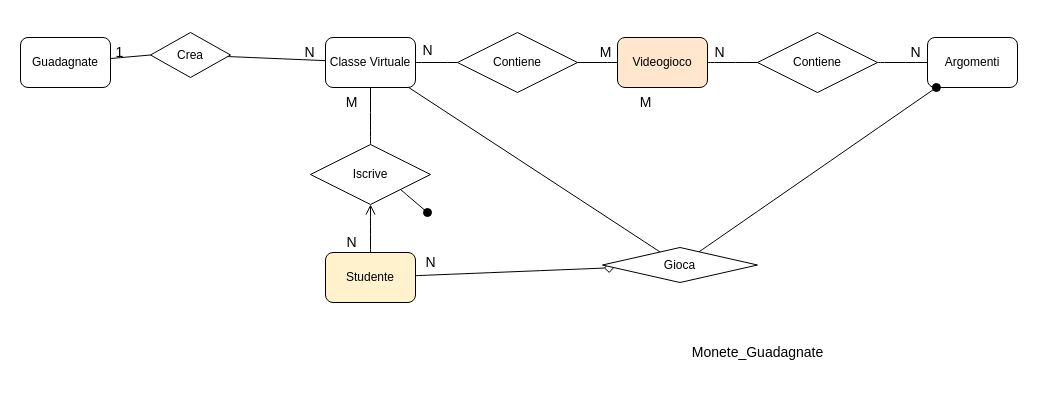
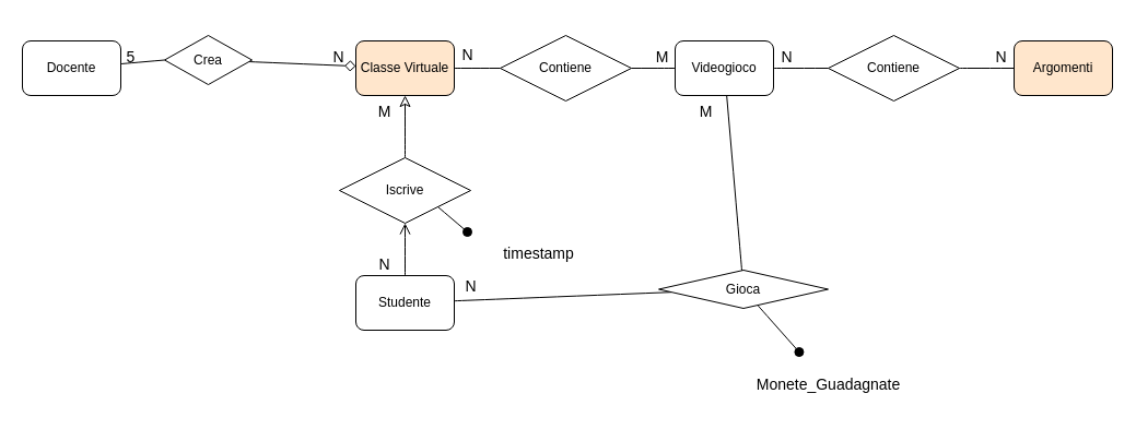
- <mxCell id="6" value="&lt;p style=&quot;line-height: 120%; font-size: 14px;&quot;&gt;&lt;font style=&quot;font-size: 14px;&quot;&gt;1&lt;/font&gt;&lt;/p&gt;" style="text;html=1;align=center;verticalAlign=middle;resizable=0;points=[];autosize=1;strokeColor=none;fillColor=none;fontSize=14;" parent="1" vertex="1"><mxGeometry x="104" y="22" width="30" height="60" as="geometry" /></mxCell>
+ <mxCell id="6" value="&lt;p style=&quot;line-height: 120%; font-size: 14px;&quot;&gt;&lt;font style=&quot;font-size: 14px;&quot;&gt;5&lt;/font&gt;&lt;/p&gt;" style="text;html=1;align=center;verticalAlign=middle;resizable=0;points=[];autosize=1;strokeColor=none;fillColor=none;fontSize=14;" parent="1" vertex="1"><mxGeometry x="104" y="22" width="30" height="60" as="geometry" /></mxCell>
- <mxCell id="3" value="" style="edgeStyle=none;curved=1;rounded=0;orthogonalLoop=1;jettySize=auto;html=1;fontSize=12;startSize=8;endSize=8;endArrow=none;endFill=0;" parent="1" source="4" target="8" edge="1"><mxGeometry relative="1" as="geometry" /></mxCell>
+ <mxCell id="3" value="" style="edgeStyle=none;curved=1;rounded=0;orthogonalLoop=1;jettySize=auto;html=1;fontSize=12;startSize=8;endSize=8;endArrow=diamond;endFill=0;" parent="1" source="4" target="8" edge="1"><mxGeometry relative="1" as="geometry" /></mxCell>
- <mxCell id="2" value="Guadagnate" style="rounded=1;whiteSpace=wrap;html=1;" parent="1" vertex="1"><mxGeometry x="20" y="37" width="90" height="50" as="geometry" /></mxCell>
+ <mxCell id="2" value="Docente" style="rounded=1;whiteSpace=wrap;html=1;" parent="1" vertex="1"><mxGeometry x="20" y="37" width="90" height="50" as="geometry" /></mxCell>
- <mxCell id="8" value="Classe Virtuale" style="rounded=1;whiteSpace=wrap;html=1;" parent="1" vertex="1"><mxGeometry x="325" y="37" width="90" height="50" as="geometry" /></mxCell>
+ <mxCell id="8" value="Classe Virtuale" style="rounded=1;whiteSpace=wrap;html=1;fillColor=#ffe6cc;" parent="1" vertex="1"><mxGeometry x="325" y="37" width="90" height="50" as="geometry" /></mxCell>
- <mxCell id="11" value="Videogioco" style="rounded=1;whiteSpace=wrap;html=1;fillColor=#ffe6cc;" parent="1" vertex="1"><mxGeometry x="617" y="37" width="90" height="50" as="geometry" /></mxCell>
+ <mxCell id="11" value="Videogioco" style="rounded=1;whiteSpace=wrap;html=1;" parent="1" vertex="1"><mxGeometry x="617" y="37" width="90" height="50" as="geometry" /></mxCell>
- <mxCell id="23" value="Argomenti" style="rounded=1;whiteSpace=wrap;html=1;" parent="1" vertex="1"><mxGeometry x="927" y="37" width="90" height="50" as="geometry" /></mxCell>
+ <mxCell id="23" value="Argomenti" style="rounded=1;whiteSpace=wrap;html=1;fillColor=#ffe6cc;" parent="1" vertex="1"><mxGeometry x="927" y="37" width="90" height="50" as="geometry" /></mxCell>
- <mxCell id="17" value="" style="edgeStyle=none;curved=1;rounded=0;orthogonalLoop=1;jettySize=auto;html=1;fontSize=12;startSize=8;endSize=8;endArrow=none;endFill=0;" parent="1" source="18" target="8" edge="1"><mxGeometry relative="1" as="geometry"><mxPoint x="325" y="182" as="targetPoint" /></mxGeometry></mxCell>
+ <mxCell id="17" value="" style="edgeStyle=none;curved=1;rounded=0;orthogonalLoop=1;jettySize=auto;html=1;fontSize=12;startSize=8;endSize=8;endArrow=classic;endFill=0;" parent="1" source="18" target="8" edge="1"><mxGeometry relative="1" as="geometry"><mxPoint x="325" y="182" as="targetPoint" /></mxGeometry></mxCell>
- <mxCell id="30" value="" style="edgeStyle=none;curved=1;rounded=0;orthogonalLoop=1;jettySize=auto;html=1;fontSize=12;startSize=8;endSize=8;endArrow=none;endFill=0;" parent="1" source="29" target="8" edge="1"><mxGeometry relative="1" as="geometry"><mxPoint x="425" y="287" as="sourcePoint" /><mxPoint x="612" y="287" as="targetPoint" /></mxGeometry></mxCell>
+ <mxCell id="30" value="" style="edgeStyle=none;curved=1;rounded=0;orthogonalLoop=1;jettySize=auto;html=1;fontSize=12;startSize=8;endSize=8;endArrow=none;endFill=0;" parent="1" source="29" target="11" edge="1"><mxGeometry relative="1" as="geometry"><mxPoint x="425" y="287" as="sourcePoint" /><mxPoint x="612" y="287" as="targetPoint" /></mxGeometry></mxCell>
- <mxCell id="28" value="" style="edgeStyle=none;curved=1;rounded=0;orthogonalLoop=1;jettySize=auto;html=1;fontSize=12;startSize=8;endSize=8;endArrow=oval;endFill=1;" parent="1" source="29" target="23" edge="1"><mxGeometry relative="1" as="geometry"><mxPoint x="719" y="312" as="targetPoint" /></mxGeometry></mxCell>
+ <mxCell id="28" value="" style="edgeStyle=none;curved=1;rounded=0;orthogonalLoop=1;jettySize=auto;html=1;fontSize=12;startSize=8;endSize=8;endArrow=oval;endFill=1;" parent="1" source="29" target="33" edge="1"><mxGeometry relative="1" as="geometry"><mxPoint x="719" y="312" as="targetPoint" /></mxGeometry></mxCell>
+ <mxCell id="35" value="&lt;p style=&quot;line-height: 120%; font-size: 14px;&quot;&gt;&lt;font style=&quot;font-size: 14px;&quot;&gt;timestamp&lt;/font&gt;&lt;/p&gt;" style="text;html=1;align=center;verticalAlign=middle;resizable=0;points=[];autosize=1;strokeColor=none;fillColor=none;fontSize=14;" parent="1" vertex="1"><mxGeometry x="447" y="202" width="90" height="60" as="geometry" /></mxCell>
- <mxCell id="15" value="" style="edgeStyle=none;curved=1;rounded=0;orthogonalLoop=1;jettySize=auto;html=1;fontSize=12;startSize=8;endSize=8;endArrow=diamond;endFill=0;" parent="1" source="16" target="29" edge="1"><mxGeometry relative="1" as="geometry"><mxPoint x="580" y="312" as="targetPoint" /></mxGeometry></mxCell>
+ <mxCell id="15" value="" style="edgeStyle=none;curved=1;rounded=0;orthogonalLoop=1;jettySize=auto;html=1;fontSize=12;startSize=8;endSize=8;endArrow=none;endFill=0;" parent="1" source="16" target="29" edge="1"><mxGeometry relative="1" as="geometry"><mxPoint x="580" y="312" as="targetPoint" /></mxGeometry></mxCell>
- <mxCell id="16" value="Studente" style="rounded=1;whiteSpace=wrap;html=1;fillColor=#fff2cc;" parent="1" vertex="1"><mxGeometry x="325" y="252" width="90" height="50" as="geometry" /></mxCell>
+ <mxCell id="16" value="Studente" style="rounded=1;whiteSpace=wrap;html=1;" parent="1" vertex="1"><mxGeometry x="325" y="252" width="90" height="50" as="geometry" /></mxCell>
